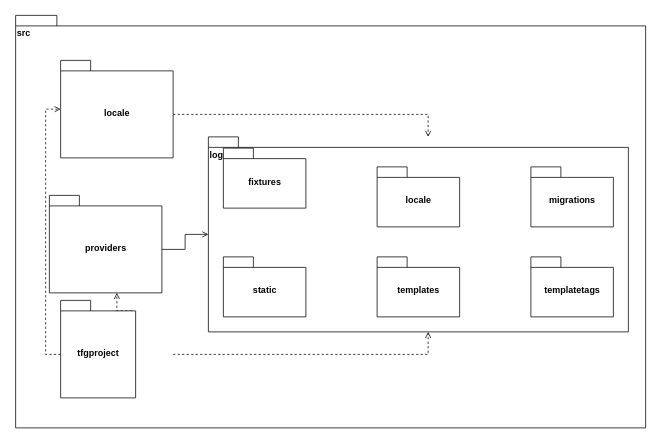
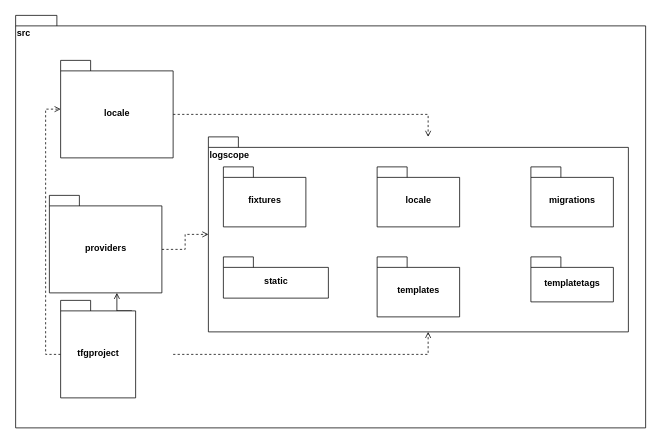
- <mxCell id="12" value="fixtures" style="shape=folder;fontStyle=1;spacingTop=10;tabWidth=40;tabHeight=14;tabPosition=left;html=1;align=center;verticalAlign=middle;" vertex="1" parent="1"><mxGeometry x="297" y="197" width="110" height="80" as="geometry" /></mxCell>
+ <mxCell id="12" value="fixtures" style="shape=folder;fontStyle=1;spacingTop=10;tabWidth=40;tabHeight=14;tabPosition=left;html=1;align=center;verticalAlign=middle;" vertex="1" parent="1"><mxGeometry x="297" y="222" width="110" height="80" as="geometry" /></mxCell>
- <mxCell id="6" style="edgeStyle=orthogonalEdgeStyle;rounded=0;orthogonalLoop=1;jettySize=auto;html=1;exitX=0;exitY=0;exitDx=150;exitDy=72;exitPerimeter=0;dashed=0;endArrow=open;endFill=0;" edge="1" parent="1" source="7" target="5"><mxGeometry relative="1" as="geometry" /></mxCell>
+ <mxCell id="6" style="edgeStyle=orthogonalEdgeStyle;rounded=0;orthogonalLoop=1;jettySize=auto;html=1;exitX=0;exitY=0;exitDx=150;exitDy=72;exitPerimeter=0;dashed=1;endArrow=open;endFill=0;" edge="1" parent="1" source="7" target="5"><mxGeometry relative="1" as="geometry" /></mxCell>
- <mxCell id="15" value="static" style="shape=folder;fontStyle=1;spacingTop=10;tabWidth=40;tabHeight=14;tabPosition=left;html=1;align=center;verticalAlign=middle;" vertex="1" parent="1"><mxGeometry x="297" y="342" width="110" height="80" as="geometry" /></mxCell>
+ <mxCell id="15" value="static" style="shape=folder;fontStyle=1;spacingTop=10;tabWidth=40;tabHeight=14;tabPosition=left;html=1;align=center;verticalAlign=middle;" vertex="1" parent="1"><mxGeometry x="297" y="342" width="140" height="55" as="geometry" /></mxCell>
- <mxCell id="17" value="templatetags" style="shape=folder;fontStyle=1;spacingTop=10;tabWidth=40;tabHeight=14;tabPosition=left;html=1;align=center;verticalAlign=middle;" vertex="1" parent="1"><mxGeometry x="707" y="342" width="110" height="80" as="geometry" /></mxCell>
+ <mxCell id="17" value="templatetags" style="shape=folder;fontStyle=1;spacingTop=10;tabWidth=40;tabHeight=14;tabPosition=left;html=1;align=center;verticalAlign=middle;" vertex="1" parent="1"><mxGeometry x="707" y="342" width="110" height="60" as="geometry" /></mxCell>
- <mxCell id="10" style="edgeStyle=orthogonalEdgeStyle;rounded=0;orthogonalLoop=1;jettySize=auto;html=1;exitX=0;exitY=0;exitDx=95;exitDy=14;exitPerimeter=0;dashed=1;endArrow=open;endFill=0;" edge="1" parent="1" source="11" target="7"><mxGeometry relative="1" as="geometry"><Array as="points"><mxPoint x="155" y="414" /></Array></mxGeometry></mxCell>
+ <mxCell id="10" style="edgeStyle=orthogonalEdgeStyle;rounded=0;orthogonalLoop=1;jettySize=auto;html=1;exitX=0;exitY=0;exitDx=95;exitDy=14;exitPerimeter=0;dashed=0;endArrow=open;endFill=0;" edge="1" parent="1" source="11" target="7"><mxGeometry relative="1" as="geometry"><Array as="points"><mxPoint x="155" y="414" /></Array></mxGeometry></mxCell>
